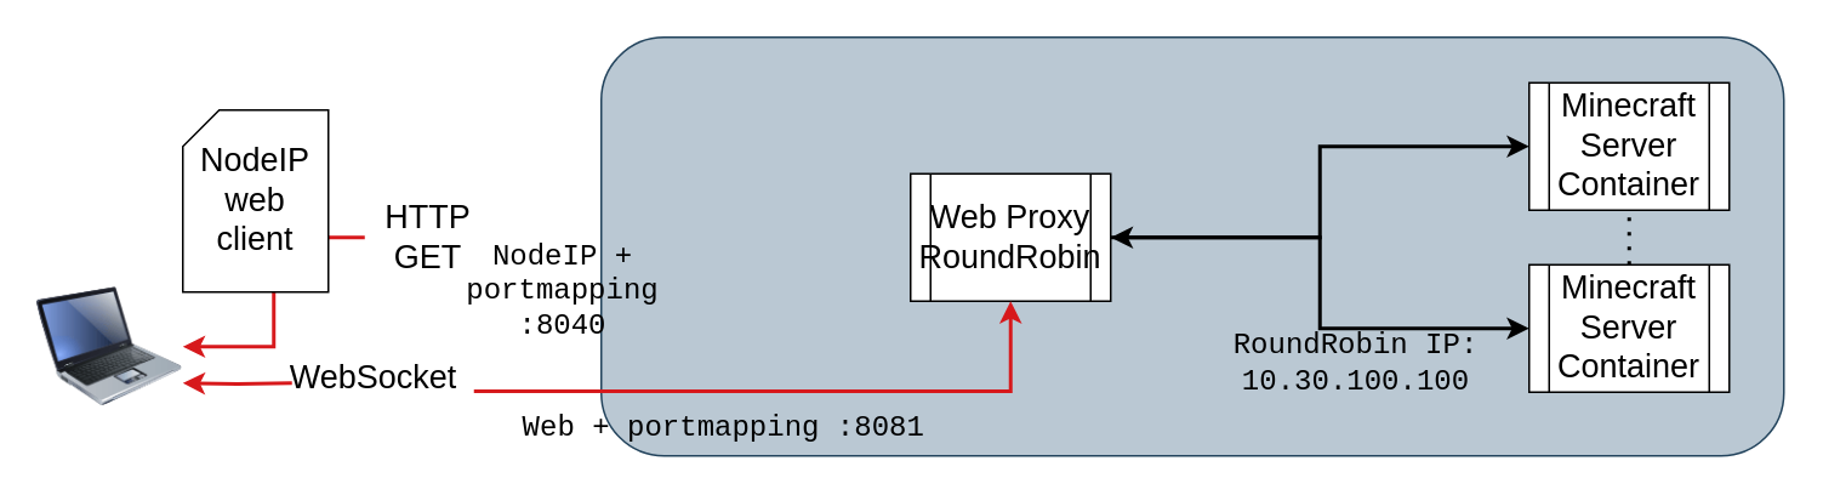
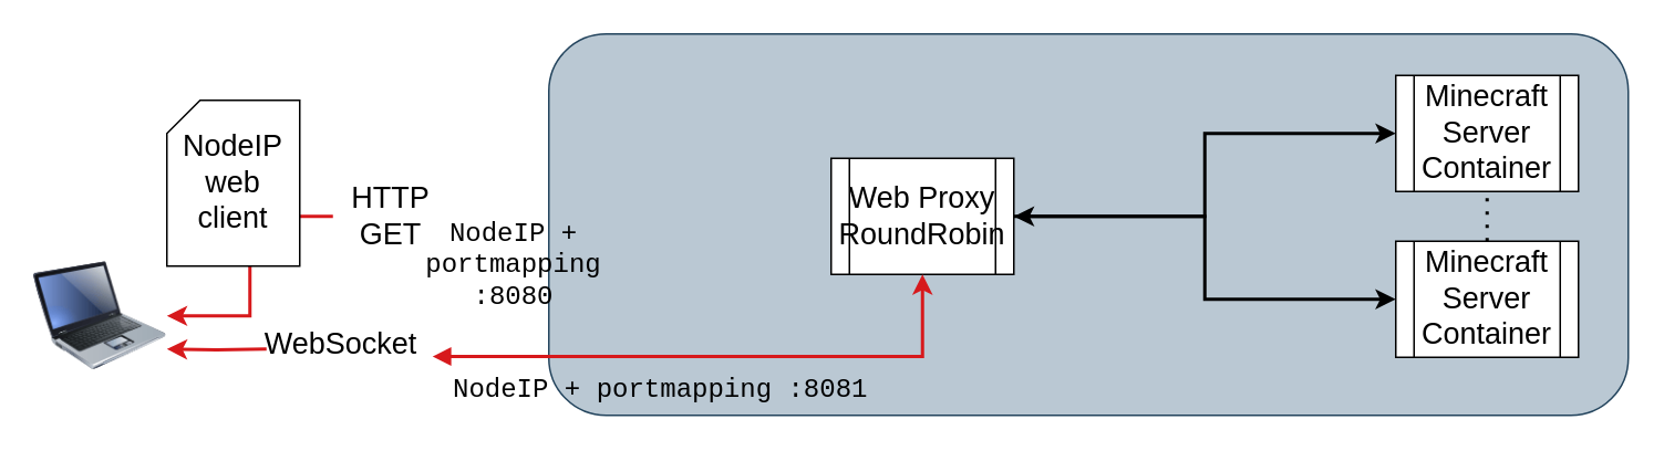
- <mxCell id="18" value="NodeIP + portmapping :8040" style="text;html=1;strokeColor=none;fillColor=none;align=center;verticalAlign=middle;whiteSpace=wrap;rounded=0;fontSize=16;labelBackgroundColor=none;fontFamily=Courier New;" vertex="1" parent="1"><mxGeometry y="145" width="117.5" height="30" as="geometry" x="250" /></mxCell>
+ <mxCell id="18" value="NodeIP + portmapping :8080" style="text;html=1;strokeColor=none;fillColor=none;align=center;verticalAlign=middle;whiteSpace=wrap;rounded=0;fontSize=16;labelBackgroundColor=none;fontFamily=Courier New;" vertex="1" parent="1"><mxGeometry y="145" width="117.5" height="30" as="geometry" x="250" /></mxCell>
- <mxCell id="16" value="RoundRobin IP: 10.30.100.100" style="text;html=1;strokeColor=none;fillColor=none;align=center;verticalAlign=middle;whiteSpace=wrap;rounded=0;fontSize=16;labelBackgroundColor=none;fontFamily=Courier New;" vertex="1" parent="1"><mxGeometry x="660" y="185" width="170" height="30" as="geometry" /></mxCell>
- <mxCell id="15" value="" style="edgeStyle=orthogonalEdgeStyle;rounded=0;orthogonalLoop=1;jettySize=auto;html=1;exitX=0.5;exitY=1;exitDx=0;exitDy=0;entryX=1;entryY=0.75;entryDx=0;entryDy=0;fontSize=18;startArrow=classic;startFill=1;strokeColor=#D7191C;strokeWidth=2;fillColor=#bac8d3;endArrow=none;" edge="1" parent="1" source="7" target="14"><mxGeometry relative="1" as="geometry"><mxPoint x="555" y="165" as="sourcePoint" /><mxPoint x="200" y="210" as="targetPoint" /></mxGeometry></mxCell>
+ <mxCell id="15" value="" style="edgeStyle=orthogonalEdgeStyle;rounded=0;orthogonalLoop=1;jettySize=auto;html=1;exitX=0.5;exitY=1;exitDx=0;exitDy=0;entryX=1;entryY=0.75;entryDx=0;entryDy=0;fontSize=18;startArrow=classic;startFill=1;strokeColor=#D7191C;strokeWidth=2;fillColor=#bac8d3;endArrow=block;" edge="1" parent="1" source="7" target="14"><mxGeometry relative="1" as="geometry"><mxPoint x="555" y="165" as="sourcePoint" /><mxPoint x="200" y="210" as="targetPoint" /></mxGeometry></mxCell>
- <mxCell id="17" value="Web + portmapping :8081" style="text;html=1;strokeColor=none;fillColor=none;align=center;verticalAlign=middle;whiteSpace=wrap;rounded=0;fontSize=16;labelBackgroundColor=none;fontFamily=Courier New;" vertex="1" parent="1"><mxGeometry x="260" y="220" width="275" height="30" as="geometry" /></mxCell>
+ <mxCell id="17" value="NodeIP + portmapping :8081" style="text;html=1;strokeColor=none;fillColor=none;align=center;verticalAlign=middle;whiteSpace=wrap;rounded=0;fontSize=16;labelBackgroundColor=none;fontFamily=Courier New;" vertex="1" parent="1"><mxGeometry x="260" y="220" width="275" height="30" as="geometry" /></mxCell>
